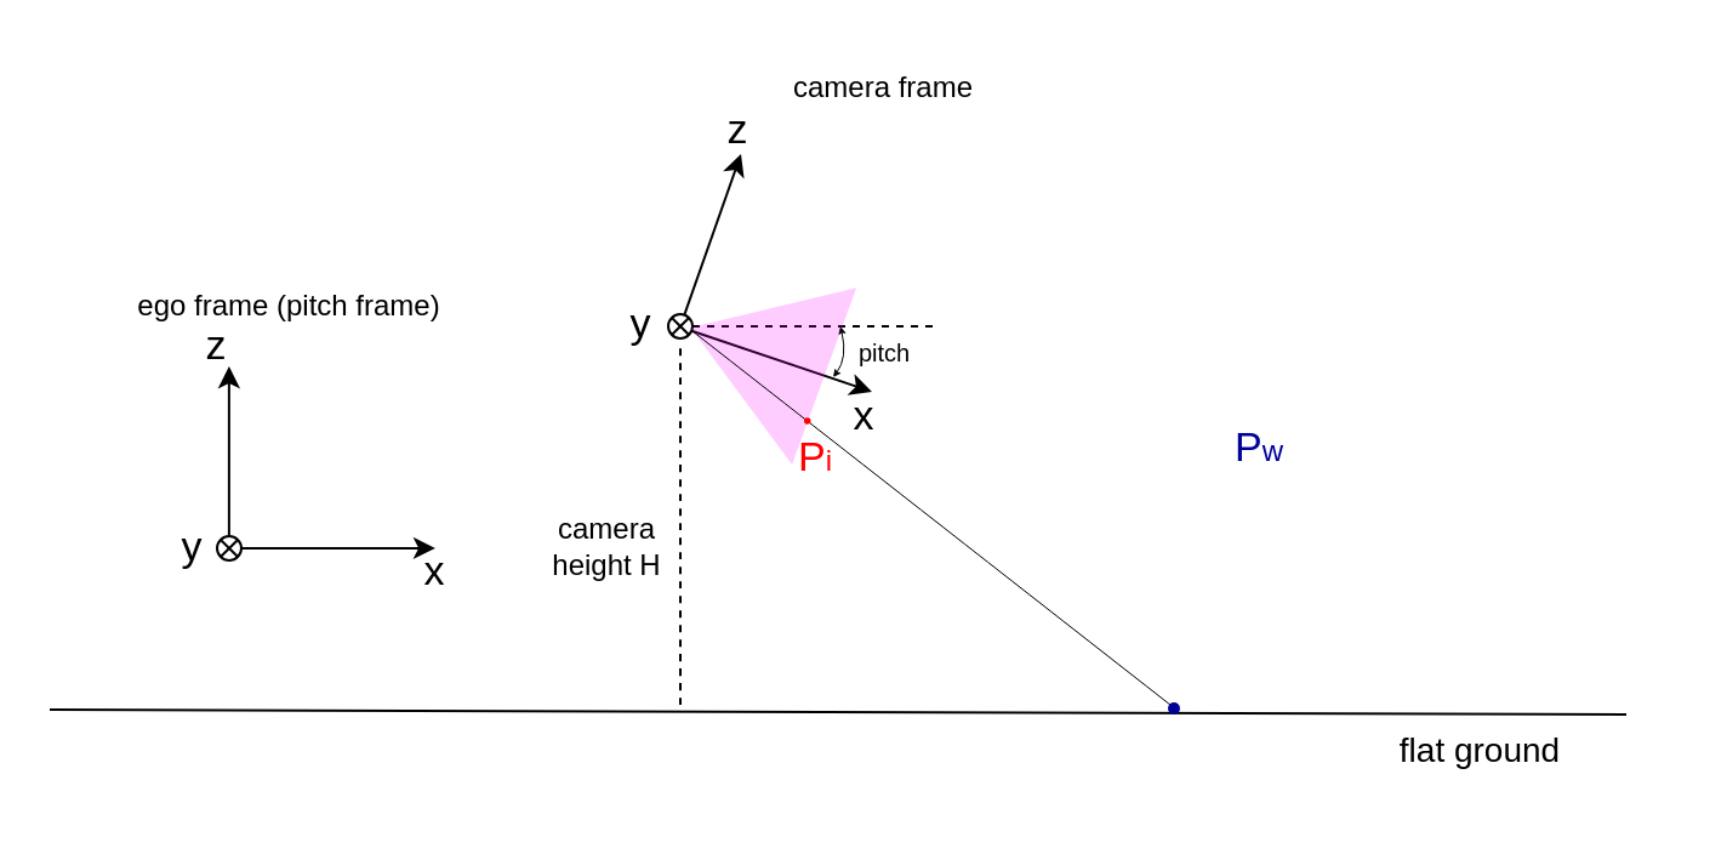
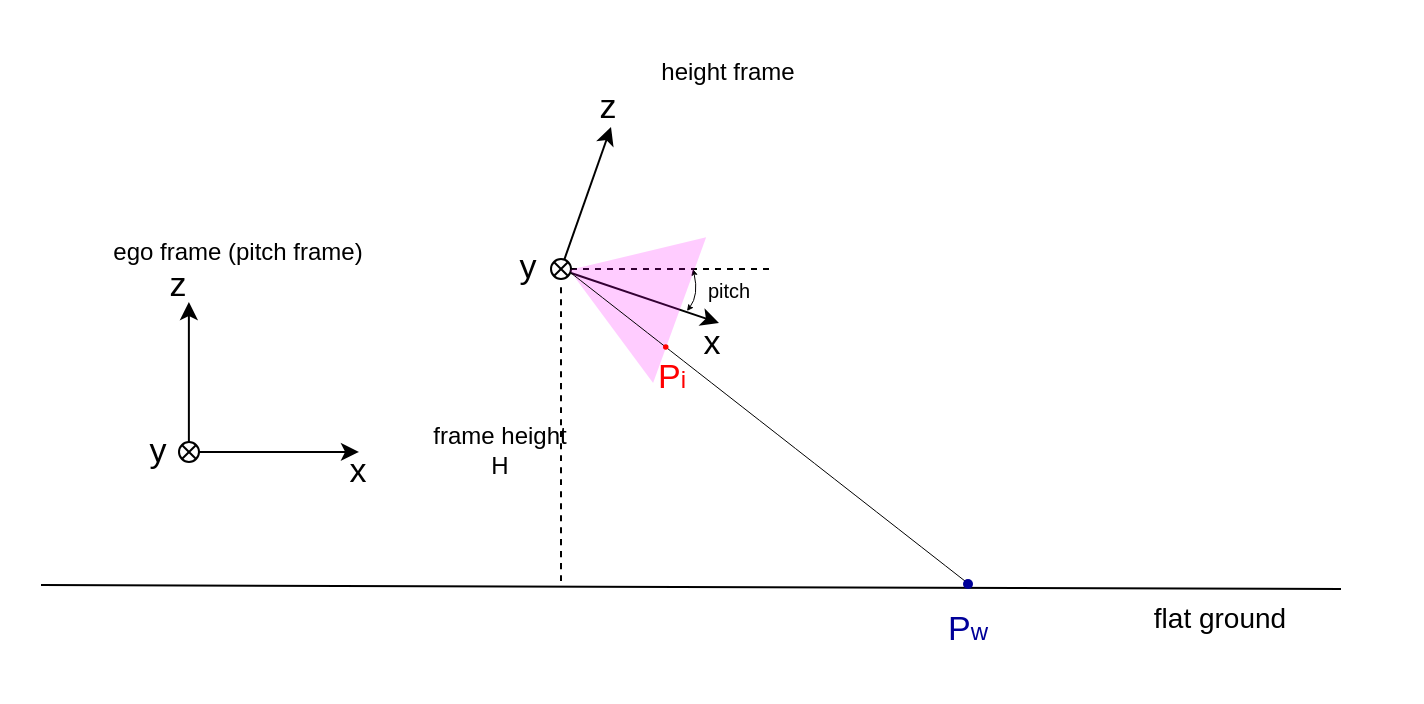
- <mxCell id="27" value="&lt;font style=&quot;font-size: 12px&quot;&gt;camera frame&lt;/font&gt;" style="text;html=1;strokeColor=none;fillColor=none;align=center;verticalAlign=middle;whiteSpace=wrap;rounded=0;labelBackgroundColor=none;fontSize=17;" vertex="1" parent="15"><mxGeometry width="220" height="30" as="geometry" /></mxCell>
+ <mxCell id="27" value="&lt;font style=&quot;font-size: 12px&quot;&gt;height frame&lt;/font&gt;" style="text;html=1;strokeColor=none;fillColor=none;align=center;verticalAlign=middle;whiteSpace=wrap;rounded=0;labelBackgroundColor=none;fontSize=17;" vertex="1" parent="15"><mxGeometry width="220" height="30" as="geometry" /></mxCell>
- <mxCell id="36" value="&lt;font color=&quot;#000099&quot;&gt;P&lt;font style=&quot;font-size: 12px&quot;&gt;w&lt;/font&gt;&lt;/font&gt;" style="text;html=1;strokeColor=none;fillColor=none;align=center;verticalAlign=middle;whiteSpace=wrap;rounded=0;labelBackgroundColor=none;fontSize=17;" vertex="1" parent="2"><mxGeometry x="473.5" y="150" width="50" height="30" as="geometry" /></mxCell>
+ <mxCell id="36" value="&lt;font color=&quot;#000099&quot;&gt;P&lt;font style=&quot;font-size: 12px&quot;&gt;w&lt;/font&gt;&lt;/font&gt;" style="text;html=1;strokeColor=none;fillColor=none;align=center;verticalAlign=middle;whiteSpace=wrap;rounded=0;labelBackgroundColor=none;fontSize=17;" vertex="1" parent="2"><mxGeometry x="438.5" y="280" width="50" height="30" as="geometry" /></mxCell>
- <mxCell id="33" value="camera height H" style="text;html=1;strokeColor=none;fillColor=none;align=center;verticalAlign=middle;whiteSpace=wrap;rounded=0;labelBackgroundColor=none;fontSize=12;fontColor=#000000;" vertex="1" parent="15"><mxGeometry x="-39" y="190" width="70" height="30" as="geometry" /></mxCell>
+ <mxCell id="33" value="frame height H" style="text;html=1;strokeColor=none;fillColor=none;align=center;verticalAlign=middle;whiteSpace=wrap;rounded=0;labelBackgroundColor=none;fontSize=12;fontColor=#000000;" vertex="1" parent="15"><mxGeometry x="-39" y="190" width="70" height="30" as="geometry" /></mxCell>
